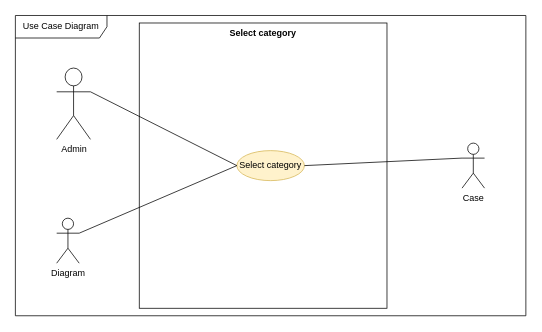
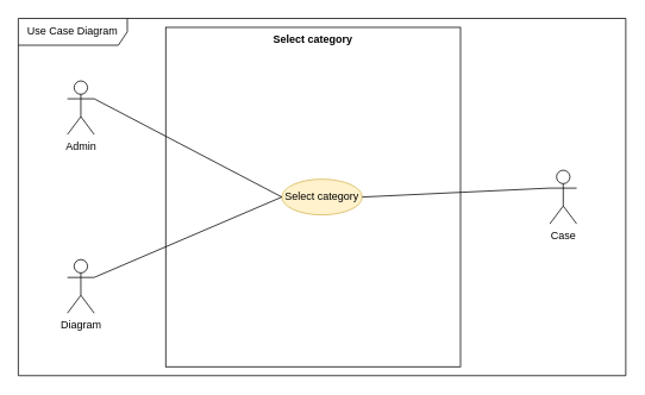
- <mxCell id="4" value="Admin" style="shape=umlActor;verticalLabelPosition=bottom;verticalAlign=top;html=1;" parent="1" vertex="1"><mxGeometry x="75" y="90" width="45" height="95" as="geometry" /></mxCell>
+ <mxCell id="4" value="Admin" style="shape=umlActor;verticalLabelPosition=bottom;verticalAlign=top;html=1;" parent="1" vertex="1"><mxGeometry x="75" y="90" width="30" height="60" as="geometry" /></mxCell>
